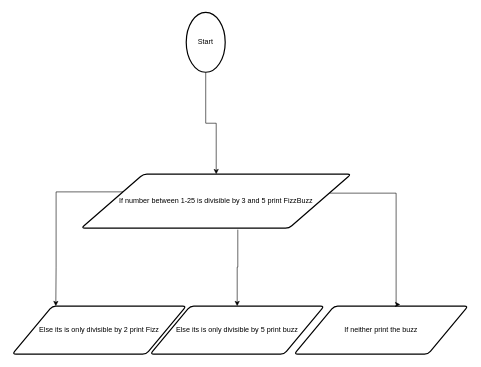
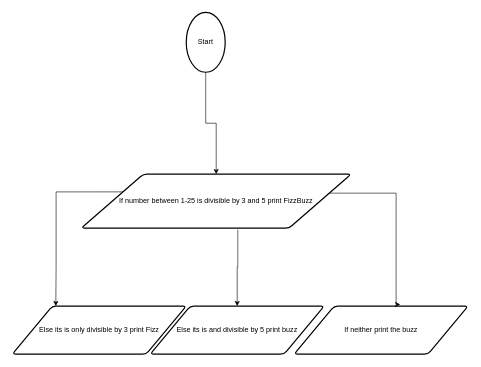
- <mxCell id="7" value="Else its is only divisible by 2 print Fizz" style="shape=parallelogram;html=1;strokeWidth=2;perimeter=parallelogramPerimeter;whiteSpace=wrap;rounded=1;arcSize=12;size=0.23;" vertex="1" parent="1"><mxGeometry y="510" width="290" height="80" as="geometry" x="20" /></mxCell>
+ <mxCell id="7" value="Else its is only divisible by 3 print Fizz" style="shape=parallelogram;html=1;strokeWidth=2;perimeter=parallelogramPerimeter;whiteSpace=wrap;rounded=1;arcSize=12;size=0.23;" vertex="1" parent="1"><mxGeometry y="510" width="290" height="80" as="geometry" x="20" /></mxCell>
- <mxCell id="8" value="Else its is only divisible by 5 print buzz" style="shape=parallelogram;html=1;strokeWidth=2;perimeter=parallelogramPerimeter;whiteSpace=wrap;rounded=1;arcSize=12;size=0.23;" vertex="1" parent="1"><mxGeometry x="250" y="510" width="290" height="80" as="geometry" /></mxCell>
+ <mxCell id="8" value="Else its is and divisible by 5 print buzz" style="shape=parallelogram;html=1;strokeWidth=2;perimeter=parallelogramPerimeter;whiteSpace=wrap;rounded=1;arcSize=12;size=0.23;" vertex="1" parent="1"><mxGeometry x="250" y="510" width="290" height="80" as="geometry" /></mxCell>
